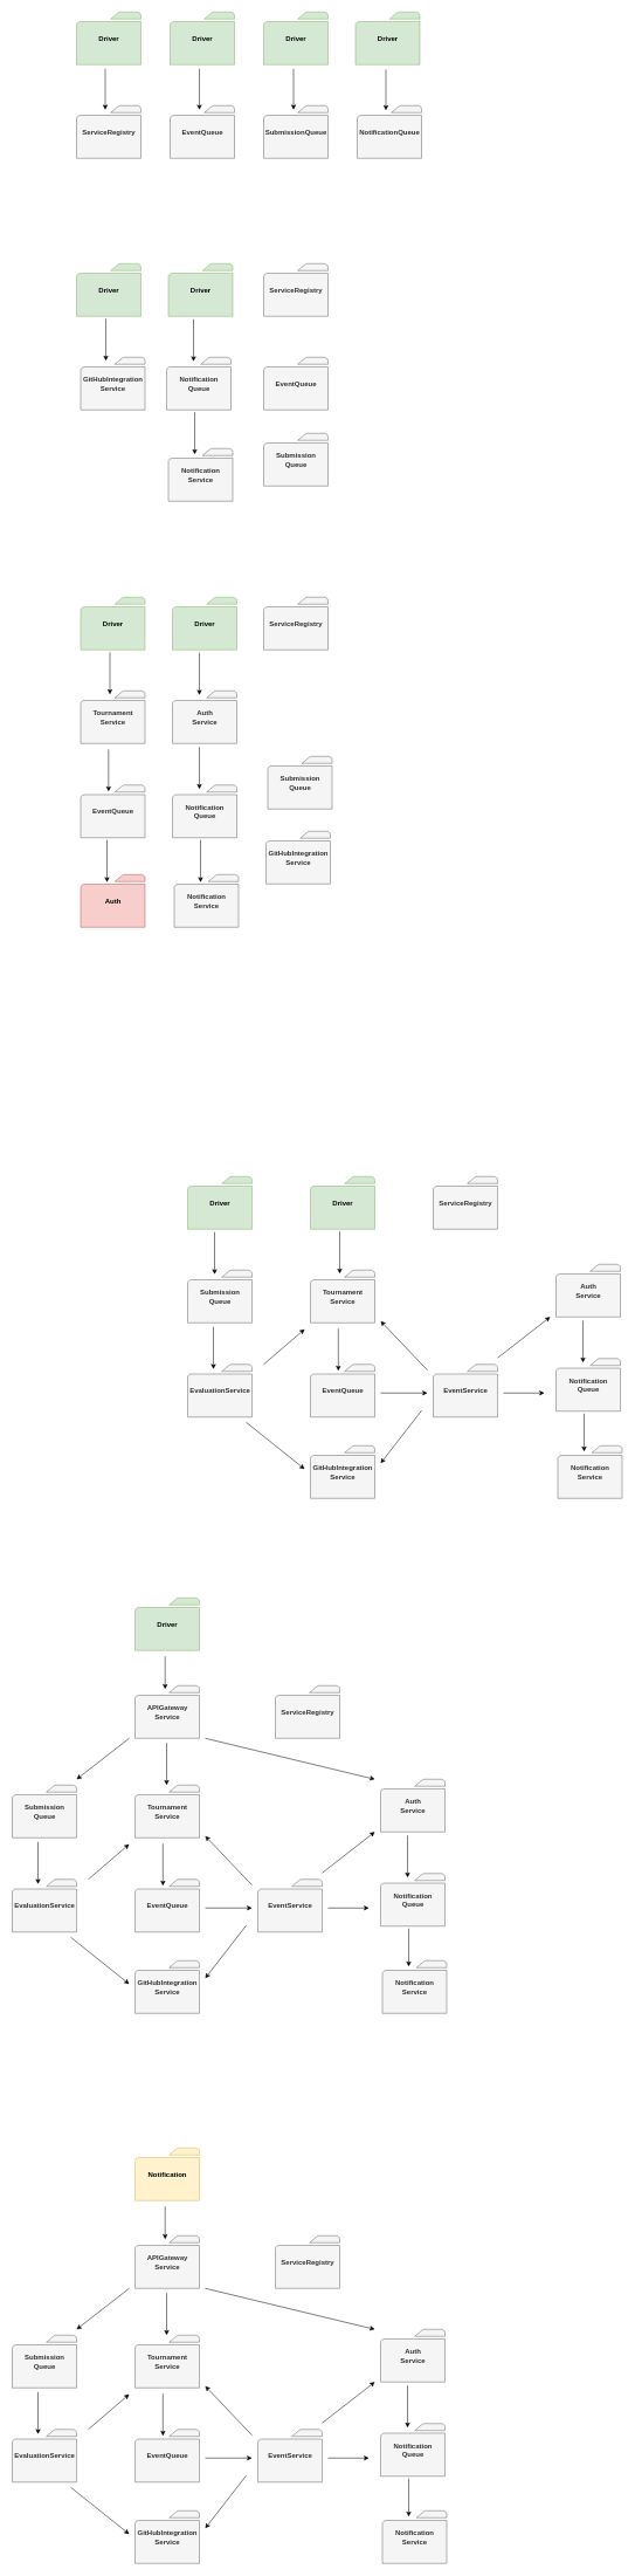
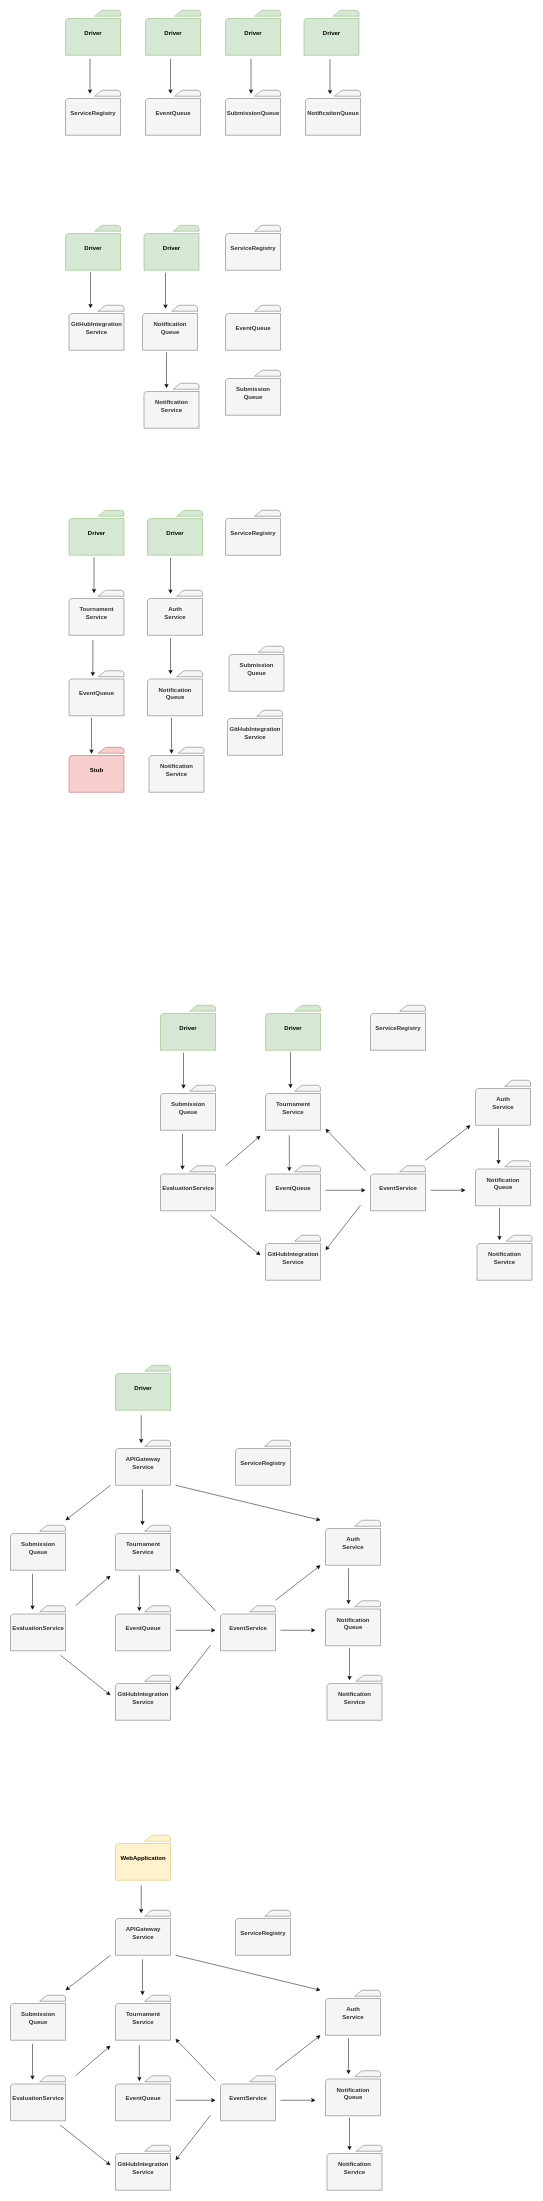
- <mxCell id="40" value="Auth" style="sketch=0;pointerEvents=1;shadow=0;dashed=0;html=1;labelPosition=center;verticalLabelPosition=middle;verticalAlign=middle;outlineConnect=0;align=center;shape=mxgraph.office.concepts.folder;fontStyle=1;fillColor=#f8cecc;strokeColor=#b85450;" vertex="1" parent="1"><mxGeometry x="137" y="1494" width="110" height="90" as="geometry" /></mxCell>
+ <mxCell id="40" value="Stub" style="sketch=0;pointerEvents=1;shadow=0;dashed=0;html=1;labelPosition=center;verticalLabelPosition=middle;verticalAlign=middle;outlineConnect=0;align=center;shape=mxgraph.office.concepts.folder;fontStyle=1;fillColor=#f8cecc;strokeColor=#b85450;" vertex="1" parent="1"><mxGeometry x="137" y="1494" width="110" height="90" as="geometry" /></mxCell>
- <mxCell id="95" value="Notification" style="sketch=0;pointerEvents=1;shadow=0;dashed=0;html=1;strokeColor=#d6b656;labelPosition=center;verticalLabelPosition=middle;verticalAlign=middle;outlineConnect=0;align=center;shape=mxgraph.office.concepts.folder;fillColor=#fff2cc;fontStyle=1;" vertex="1" parent="1"><mxGeometry x="230" y="3670" width="110" height="90" as="geometry" /></mxCell>
+ <mxCell id="95" value="WebApplication" style="sketch=0;pointerEvents=1;shadow=0;dashed=0;html=1;strokeColor=#d6b656;labelPosition=center;verticalLabelPosition=middle;verticalAlign=middle;outlineConnect=0;align=center;shape=mxgraph.office.concepts.folder;fillColor=#fff2cc;fontStyle=1;" vertex="1" parent="1"><mxGeometry x="230" y="3670" width="110" height="90" as="geometry" /></mxCell>
